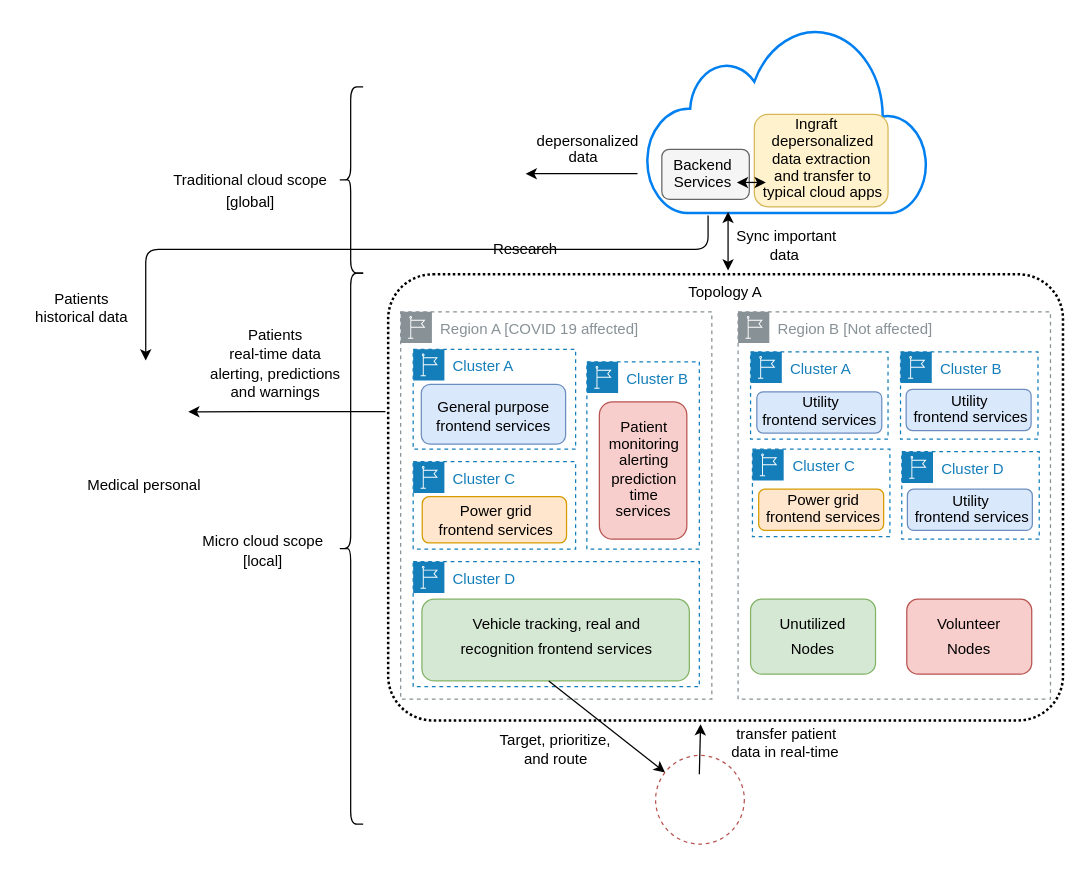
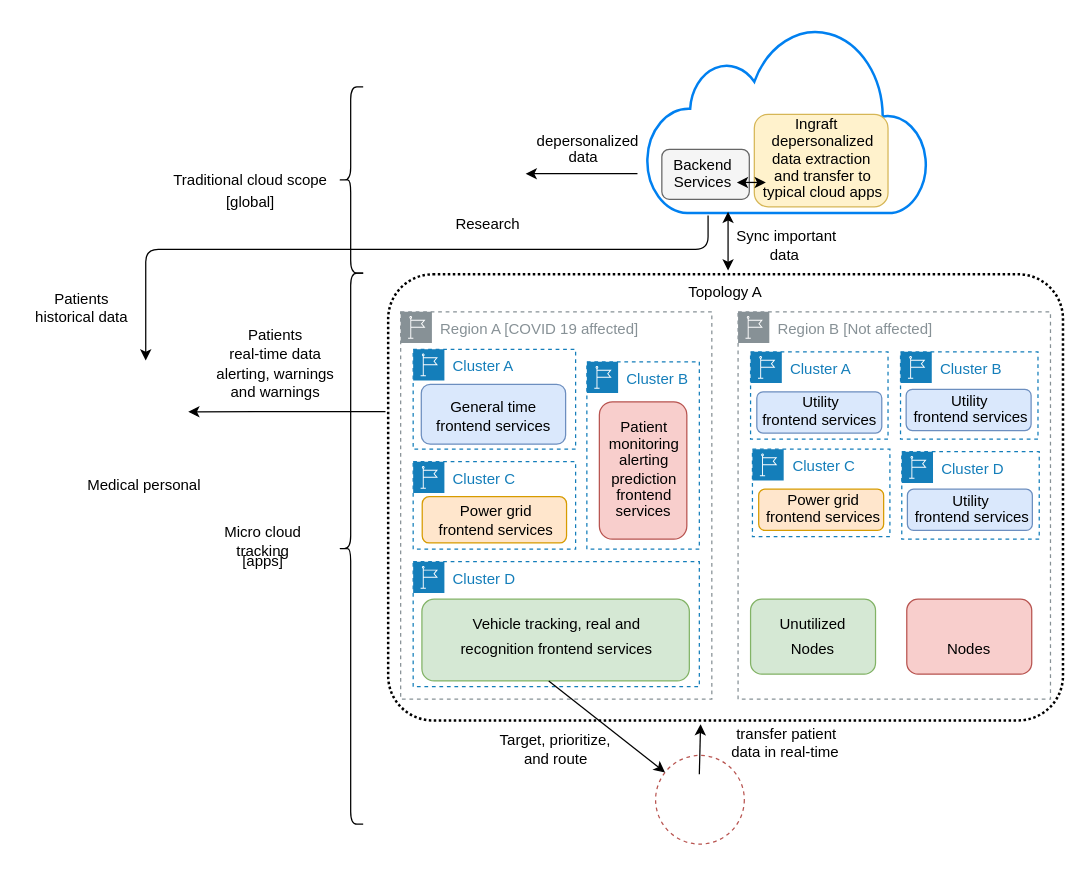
- <mxCell id="77" value="Research" style="text;html=1;strokeColor=none;fillColor=none;align=center;verticalAlign=middle;whiteSpace=wrap;rounded=0;" vertex="1" parent="1"><mxGeometry x="355" y="189" width="130" height="20" as="geometry" /></mxCell>
+ <mxCell id="77" value="Research" style="text;html=1;strokeColor=none;fillColor=none;align=center;verticalAlign=middle;whiteSpace=wrap;rounded=0;" vertex="1" parent="1"><mxGeometry x="325" y="169" width="130" height="20" as="geometry" /></mxCell>
- <mxCell id="80" value="alerting, predictions" style="text;html=1;strokeColor=none;fillColor=none;align=center;verticalAlign=middle;whiteSpace=wrap;rounded=0;" vertex="1" parent="1"><mxGeometry x="160" y="289" width="120" height="20" as="geometry" /></mxCell>
+ <mxCell id="80" value="alerting, warnings" style="text;html=1;strokeColor=none;fillColor=none;align=center;verticalAlign=middle;whiteSpace=wrap;rounded=0;" vertex="1" parent="1"><mxGeometry x="160" y="289" width="120" height="20" as="geometry" /></mxCell>
- <mxCell id="26" value="General purpose" style="text;html=1;strokeColor=none;fillColor=none;align=center;verticalAlign=middle;whiteSpace=wrap;rounded=0;" parent="1" vertex="1"><mxGeometry x="343.75" y="321" width="101" height="10" as="geometry" /></mxCell>
+ <mxCell id="26" value="General time" style="text;html=1;strokeColor=none;fillColor=none;align=center;verticalAlign=middle;whiteSpace=wrap;rounded=0;" parent="1" vertex="1"><mxGeometry x="343.75" y="321" width="101" height="10" as="geometry" /></mxCell>
- <mxCell id="20" value="time" style="text;html=1;strokeColor=none;fillColor=none;align=center;verticalAlign=middle;whiteSpace=wrap;rounded=0;" parent="1" vertex="1"><mxGeometry x="480" y="386" width="70" height="20" as="geometry" /></mxCell>
+ <mxCell id="20" value="frontend" style="text;html=1;strokeColor=none;fillColor=none;align=center;verticalAlign=middle;whiteSpace=wrap;rounded=0;" parent="1" vertex="1"><mxGeometry x="480" y="386" width="70" height="20" as="geometry" /></mxCell>
- <mxCell id="60" value="Micro cloud scope" style="text;html=1;strokeColor=none;fillColor=none;align=center;verticalAlign=middle;whiteSpace=wrap;rounded=0;" parent="1" vertex="1"><mxGeometry x="160" y="408" width="100" height="50" as="geometry" /></mxCell>
+ <mxCell id="60" value="Micro cloud tracking" style="text;html=1;strokeColor=none;fillColor=none;align=center;verticalAlign=middle;whiteSpace=wrap;rounded=0;" parent="1" vertex="1"><mxGeometry x="160" y="408" width="100" height="50" as="geometry" /></mxCell>
- <mxCell id="70" value="[local]" style="text;html=1;strokeColor=none;fillColor=none;align=center;verticalAlign=middle;whiteSpace=wrap;rounded=0;dashed=1;" parent="1" vertex="1"><mxGeometry x="190" y="439" width="40" height="20" as="geometry" /></mxCell>
+ <mxCell id="70" value="[apps]" style="text;html=1;strokeColor=none;fillColor=none;align=center;verticalAlign=middle;whiteSpace=wrap;rounded=0;dashed=1;" parent="1" vertex="1"><mxGeometry x="190" y="439" width="40" height="20" as="geometry" /></mxCell>
- <mxCell id="46" value="Volunteer" style="text;html=1;strokeColor=none;fillColor=none;align=center;verticalAlign=middle;whiteSpace=wrap;rounded=0;" parent="1" vertex="1"><mxGeometry x="739.5" y="489" width="70" height="20" as="geometry" /></mxCell>
